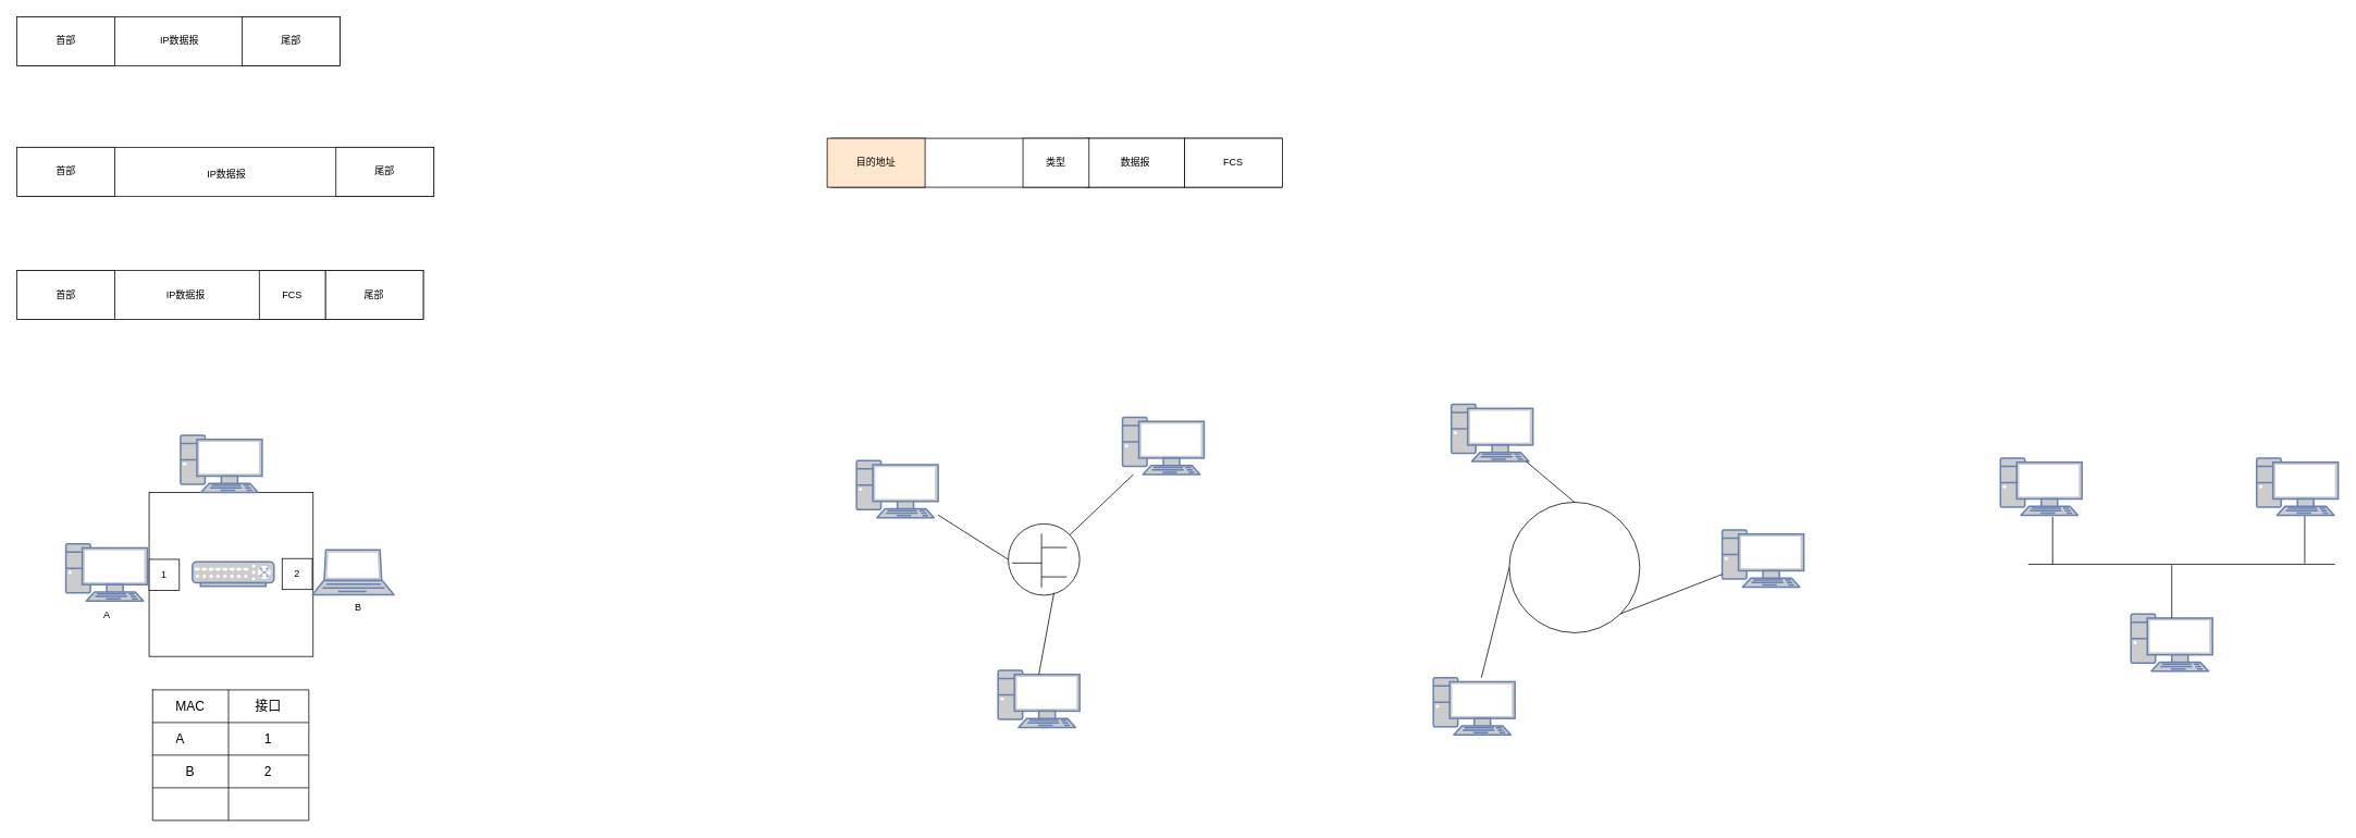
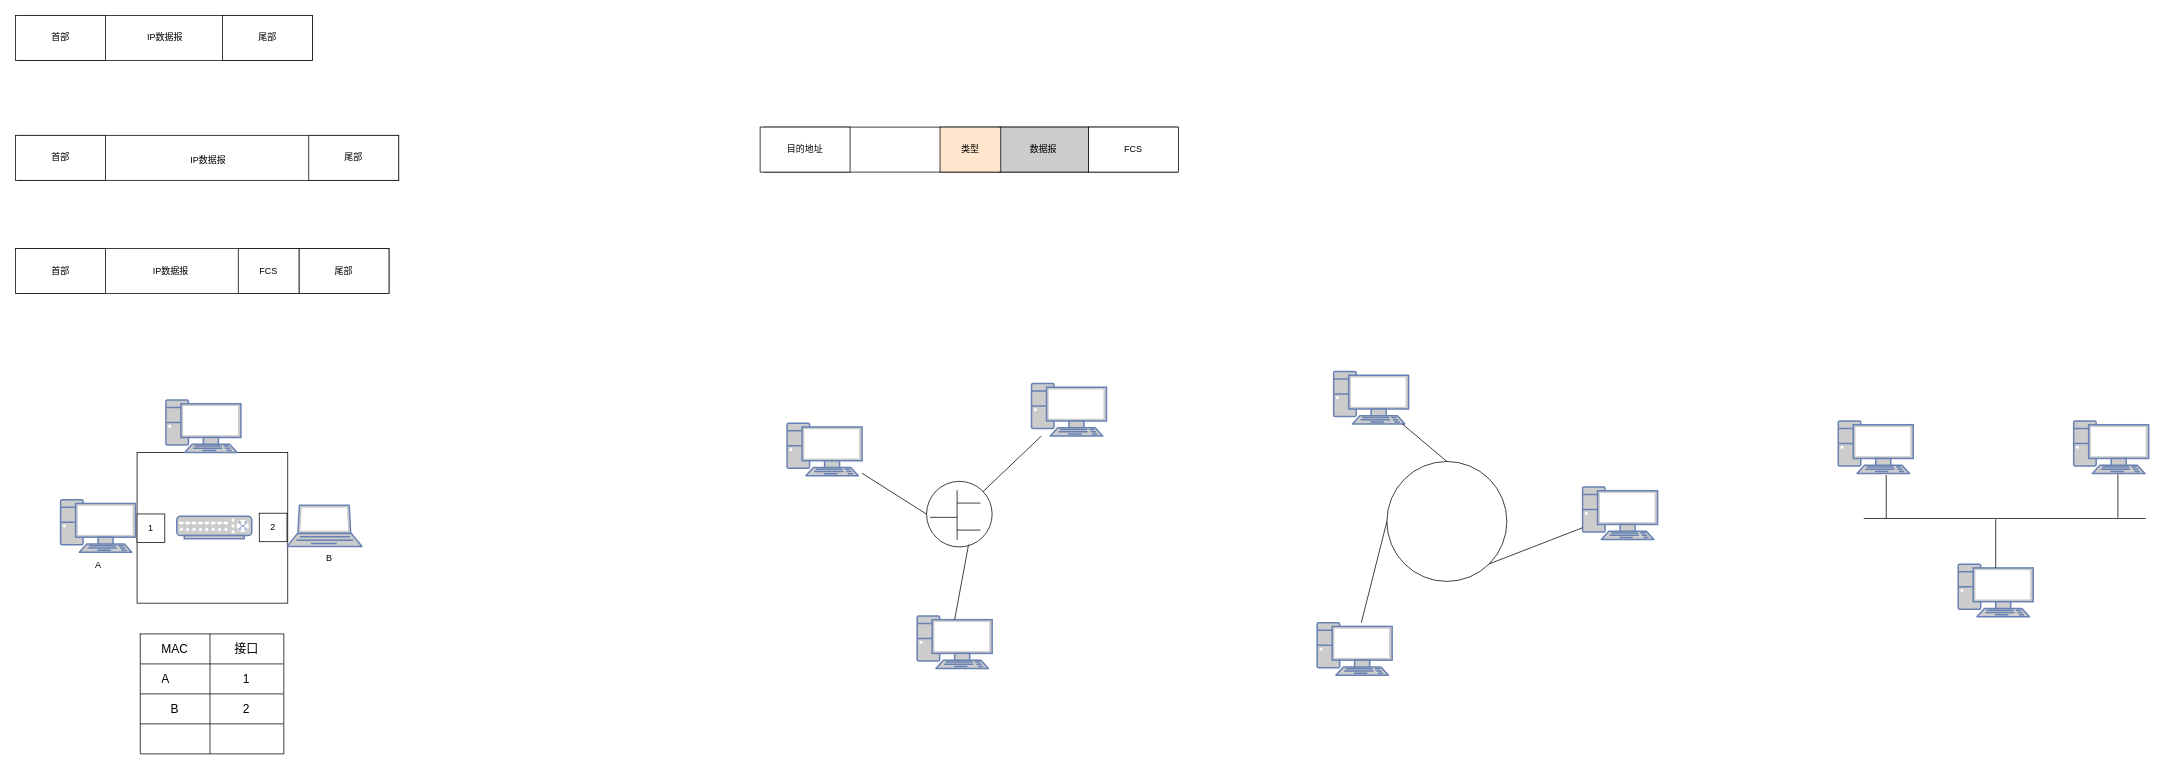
- <mxCell id="16" value="目的地址" style="rounded=0;whiteSpace=wrap;html=1;fillColor=#ffe6cc;" vertex="1" parent="1"><mxGeometry x="1013" y="169" width="120" height="60" as="geometry" /></mxCell>
+ <mxCell id="16" value="目的地址" style="rounded=0;whiteSpace=wrap;html=1;" vertex="1" parent="1"><mxGeometry x="1013" y="169" width="120" height="60" as="geometry" /></mxCell>
- <mxCell id="20" value="类型" style="rounded=0;whiteSpace=wrap;html=1;" vertex="1" parent="1"><mxGeometry x="1253" y="169" width="81" height="60" as="geometry" /></mxCell>
+ <mxCell id="20" value="类型" style="rounded=0;whiteSpace=wrap;html=1;fillColor=#ffe6cc;" vertex="1" parent="1"><mxGeometry x="1253" y="169" width="81" height="60" as="geometry" /></mxCell>
- <mxCell id="17" value="数据报" style="rounded=0;whiteSpace=wrap;html=1;" vertex="1" parent="1"><mxGeometry x="1331" y="169" width="120" height="60" as="geometry" /></mxCell>
+ <mxCell id="17" value="数据报" style="rounded=0;whiteSpace=wrap;html=1;fillColor=#cccccc;" vertex="1" parent="1"><mxGeometry x="1331" y="169" width="120" height="60" as="geometry" /></mxCell>
